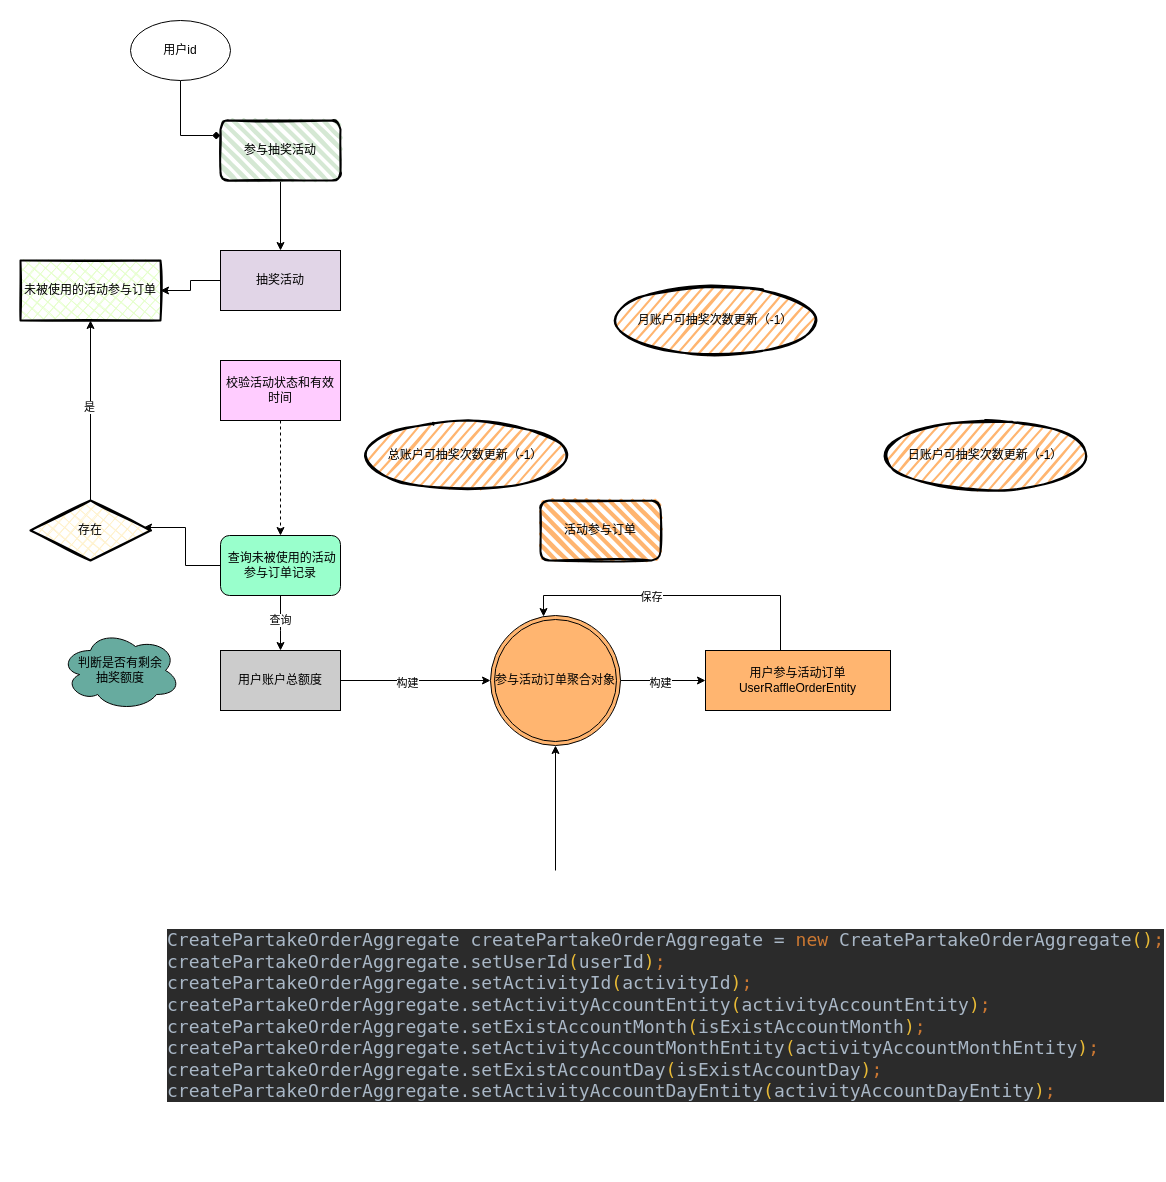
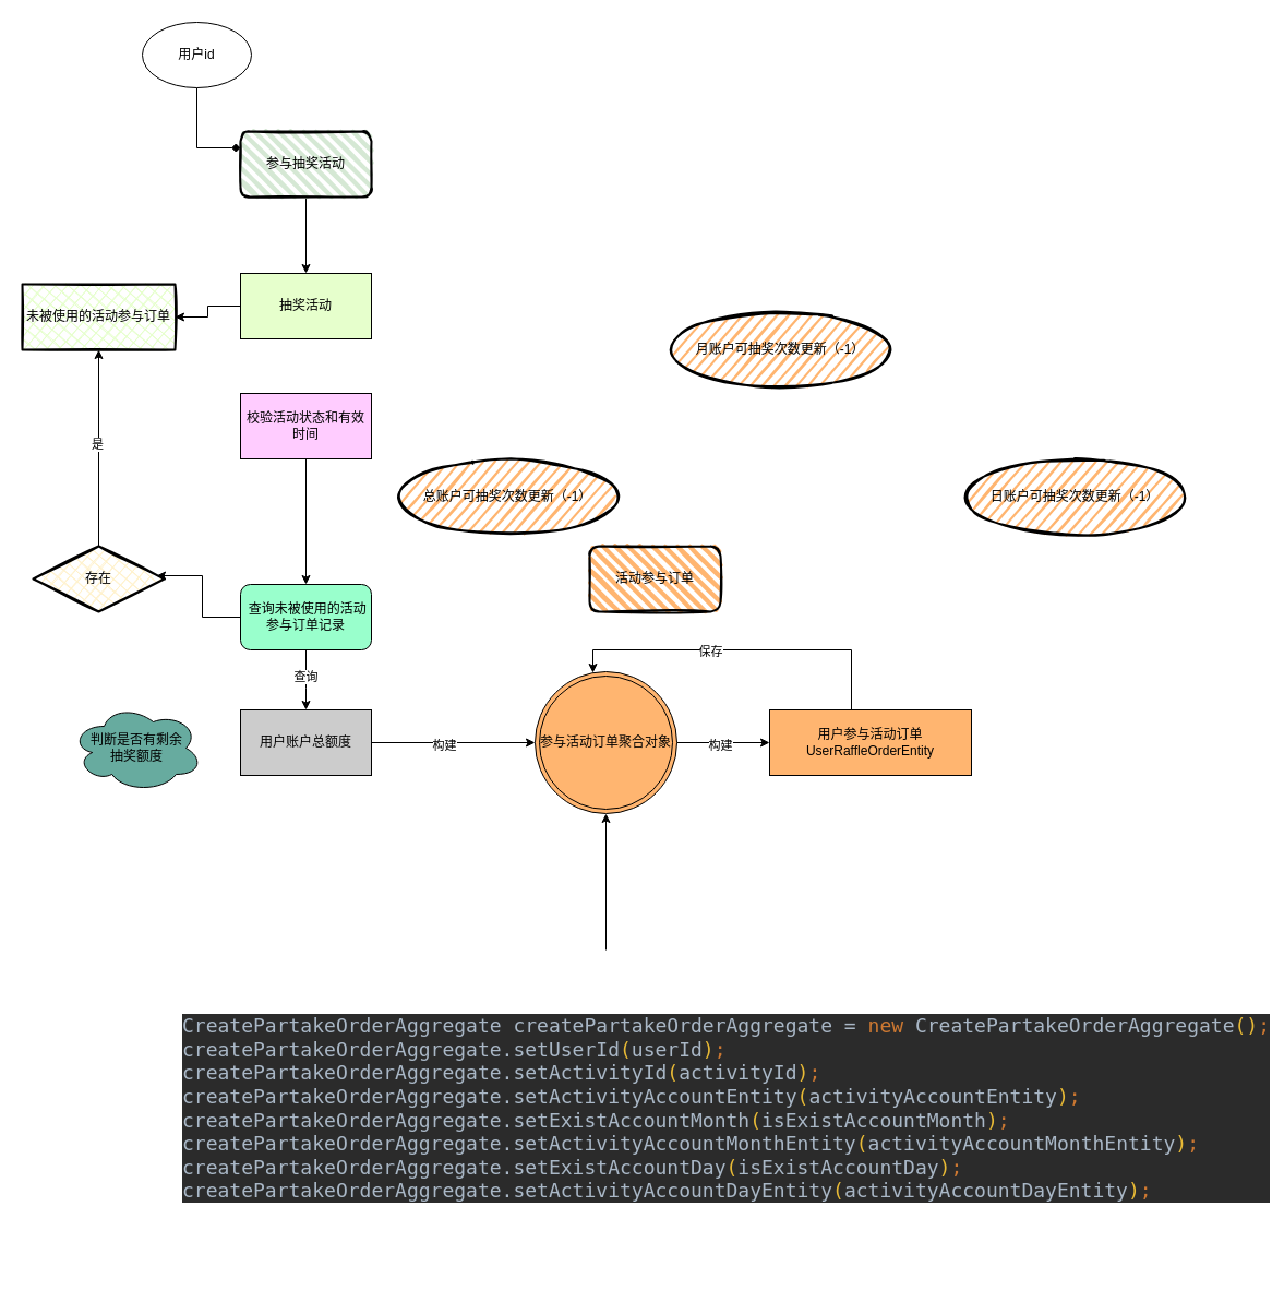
- <mxCell id="7" value="抽奖活动" style="rounded=0;whiteSpace=wrap;html=1;fillColor=#E1D5E7;" vertex="1" parent="1"><mxGeometry x="220" y="250" width="120" height="60" as="geometry" /></mxCell>
+ <mxCell id="7" value="抽奖活动" style="rounded=0;whiteSpace=wrap;html=1;fillColor=#e6ffcc;" vertex="1" parent="1"><mxGeometry x="220" y="250" width="120" height="60" as="geometry" /></mxCell>
- <mxCell id="8" style="edgeStyle=orthogonalEdgeStyle;rounded=0;orthogonalLoop=1;jettySize=auto;html=1;exitX=0.5;exitY=1;exitDx=0;exitDy=0;entryX=0.5;entryY=0;entryDx=0;entryDy=0;dashed=1;" edge="1" parent="1" source="9" target="12"><mxGeometry relative="1" as="geometry" /></mxCell>
+ <mxCell id="8" style="edgeStyle=orthogonalEdgeStyle;rounded=0;orthogonalLoop=1;jettySize=auto;html=1;exitX=0.5;exitY=1;exitDx=0;exitDy=0;entryX=0.5;entryY=0;entryDx=0;entryDy=0;" edge="1" parent="1" source="9" target="12"><mxGeometry relative="1" as="geometry" /></mxCell>
- <mxCell id="21" value="判断是否有剩余&lt;div&gt;抽奖额度&lt;/div&gt;" style="ellipse;shape=cloud;whiteSpace=wrap;html=1;fillColor=#67AB9F;" vertex="1" parent="1"><mxGeometry x="60" y="630" width="120" height="80" as="geometry" /></mxCell>
+ <mxCell id="21" value="判断是否有剩余&lt;div&gt;抽奖额度&lt;/div&gt;" style="ellipse;shape=cloud;whiteSpace=wrap;html=1;fillColor=#67AB9F;" vertex="1" parent="1"><mxGeometry x="65" y="645" width="120" height="80" as="geometry" /></mxCell>
